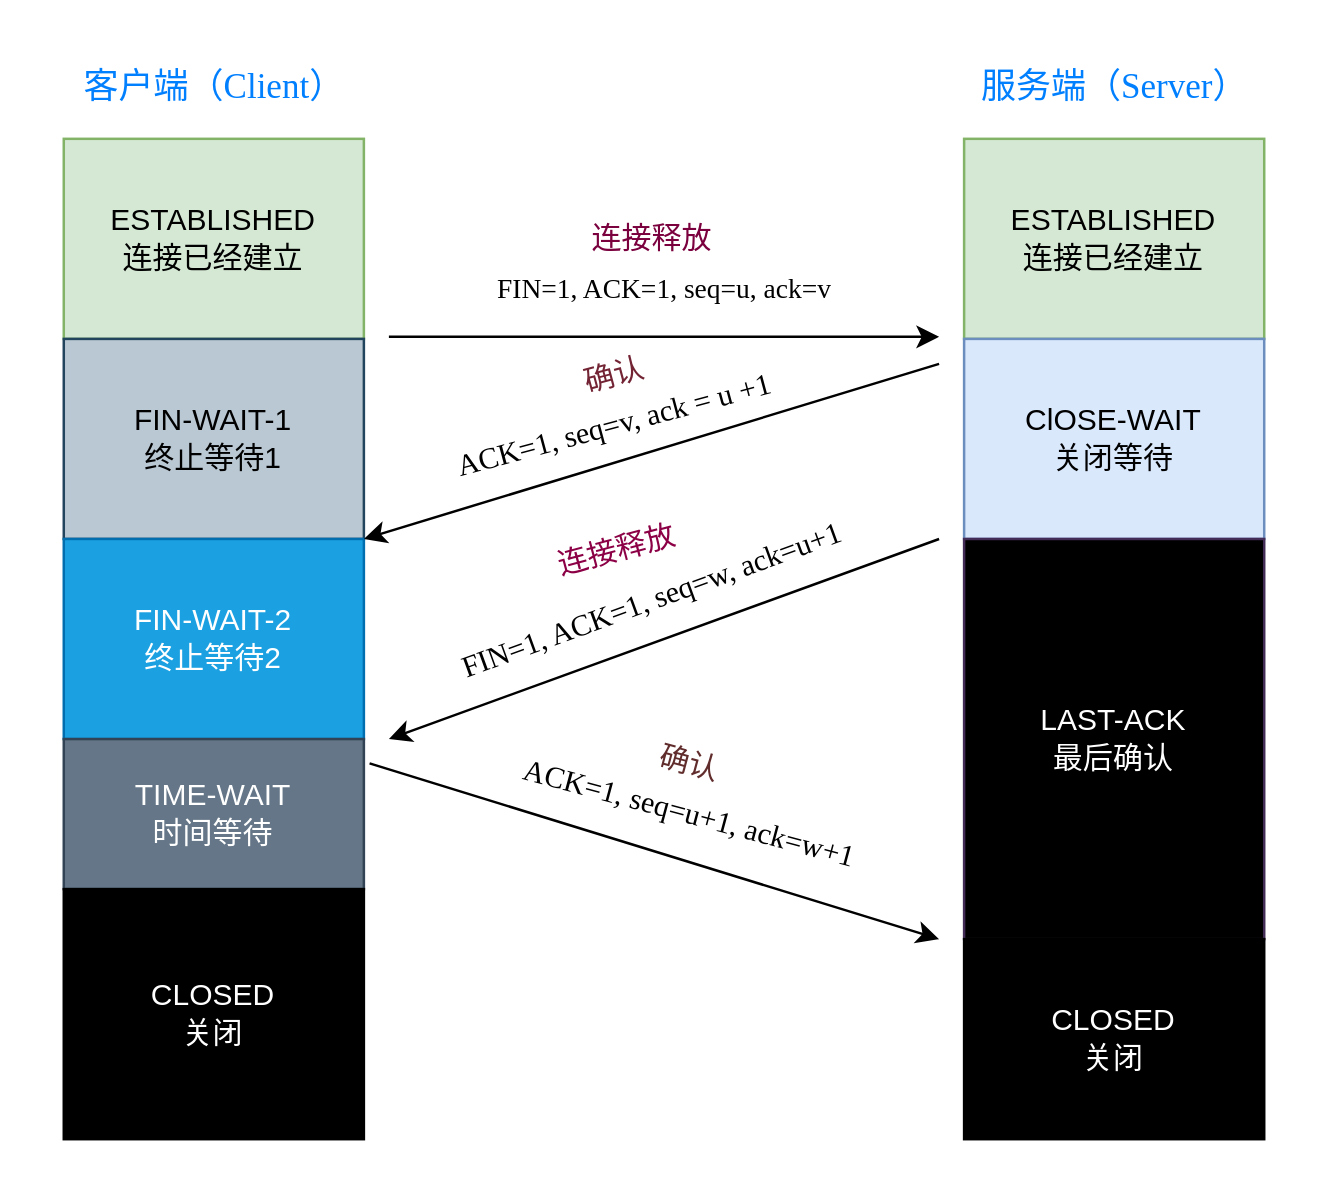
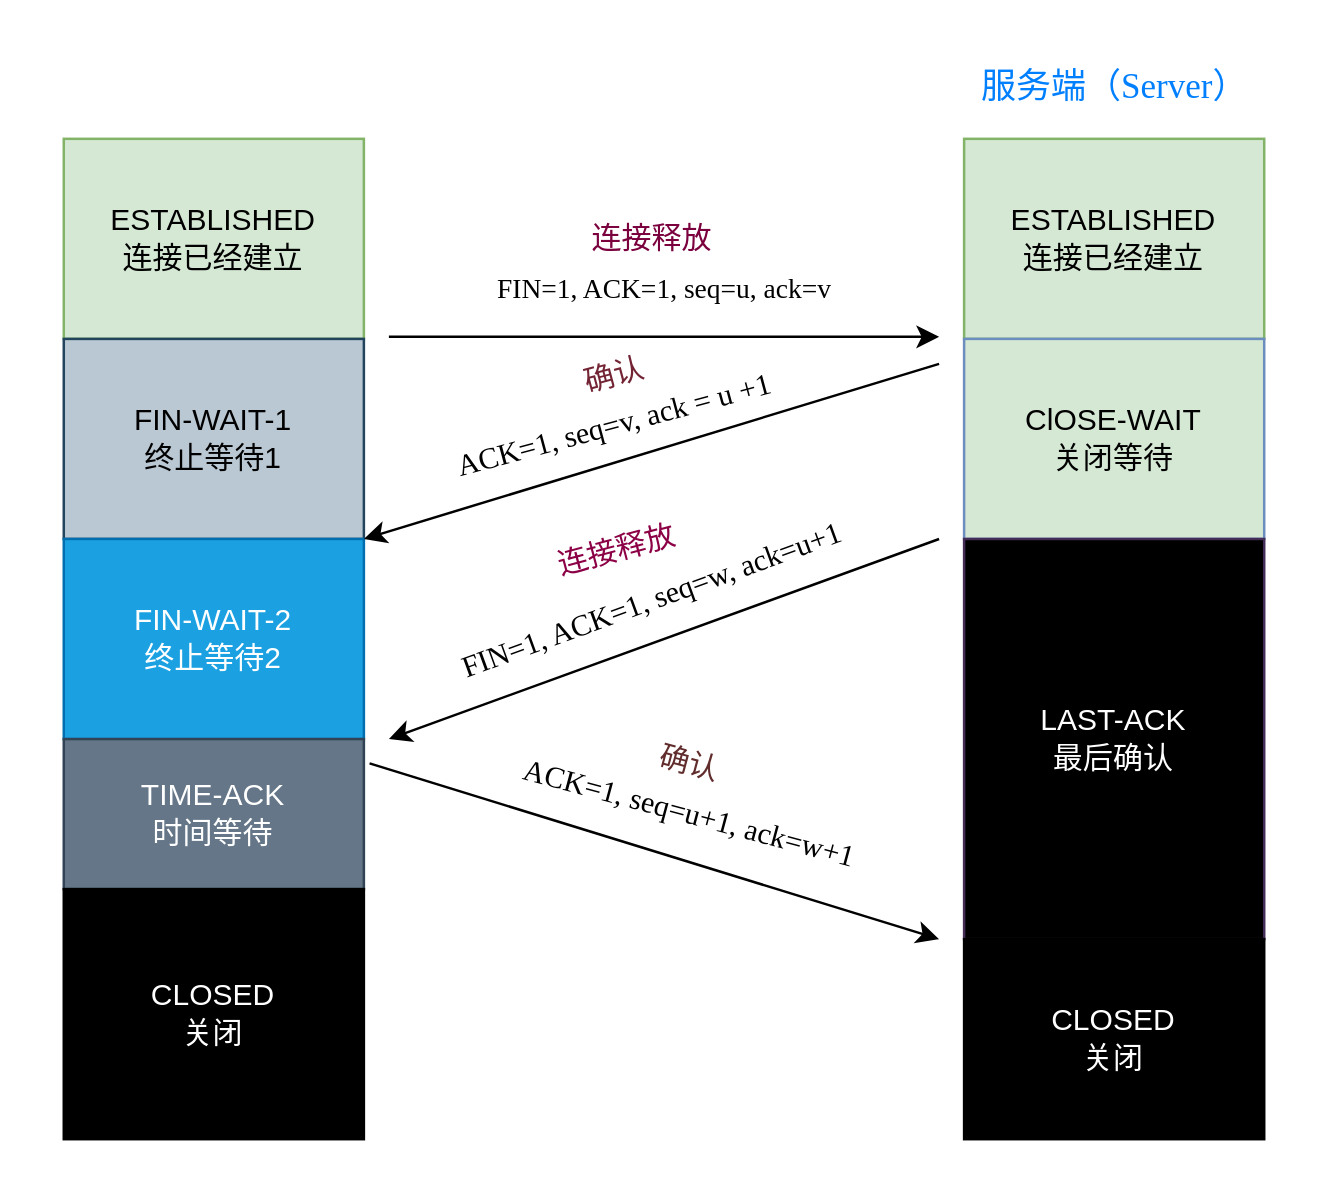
- <mxCell id="22" value="&lt;font color=&quot;#007fff&quot; style=&quot;font-size: 14px;&quot;&gt;客户端（Client）&lt;/font&gt;" style="text;html=1;align=center;verticalAlign=middle;resizable=0;points=[];autosize=1;strokeColor=none;fillColor=none;fontFamily=Verdana;fontColor=#612C2C;" vertex="1" parent="1"><mxGeometry x="20" y="20" width="130" height="30" as="geometry" /></mxCell>
- <mxCell id="5" value="ClOSE-WAIT&lt;br&gt;关闭等待" style="rounded=0;whiteSpace=wrap;html=1;fillColor=#dae8fc;strokeColor=#6c8ebf;" vertex="1" parent="1"><mxGeometry x="385" y="135" width="120" height="80" as="geometry" /></mxCell>
+ <mxCell id="5" value="ClOSE-WAIT&lt;br&gt;关闭等待" style="rounded=0;whiteSpace=wrap;html=1;fillColor=#d5e8d4;strokeColor=#6c8ebf;" vertex="1" parent="1"><mxGeometry x="385" y="135" width="120" height="80" as="geometry" /></mxCell>
- <mxCell id="13" value="TIME-WAIT&lt;br&gt;时间等待" style="rounded=0;whiteSpace=wrap;html=1;fillColor=#647687;strokeColor=#314354;fontColor=#ffffff;" vertex="1" parent="1"><mxGeometry x="25" y="295" width="120" height="60" as="geometry" /></mxCell>
+ <mxCell id="13" value="TIME-ACK&lt;br&gt;时间等待" style="rounded=0;whiteSpace=wrap;html=1;fillColor=#647687;strokeColor=#314354;fontColor=#ffffff;" vertex="1" parent="1"><mxGeometry x="25" y="295" width="120" height="60" as="geometry" /></mxCell>
